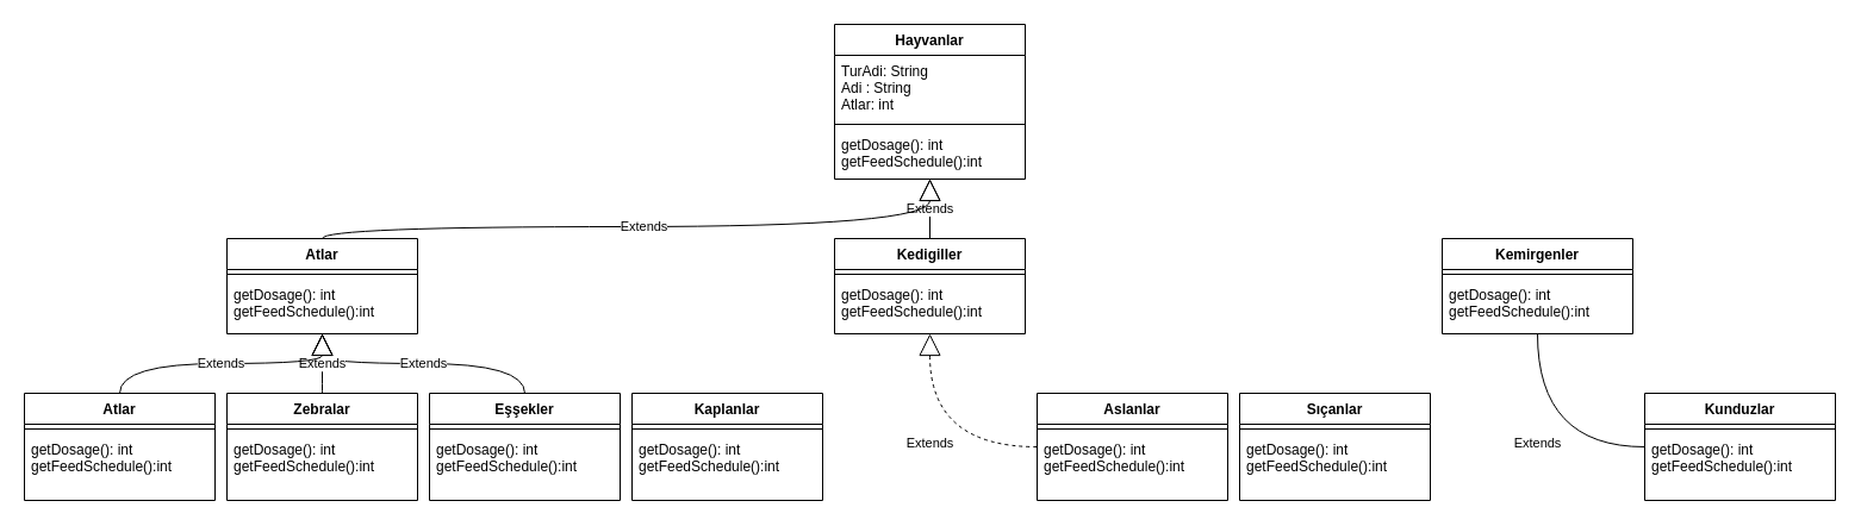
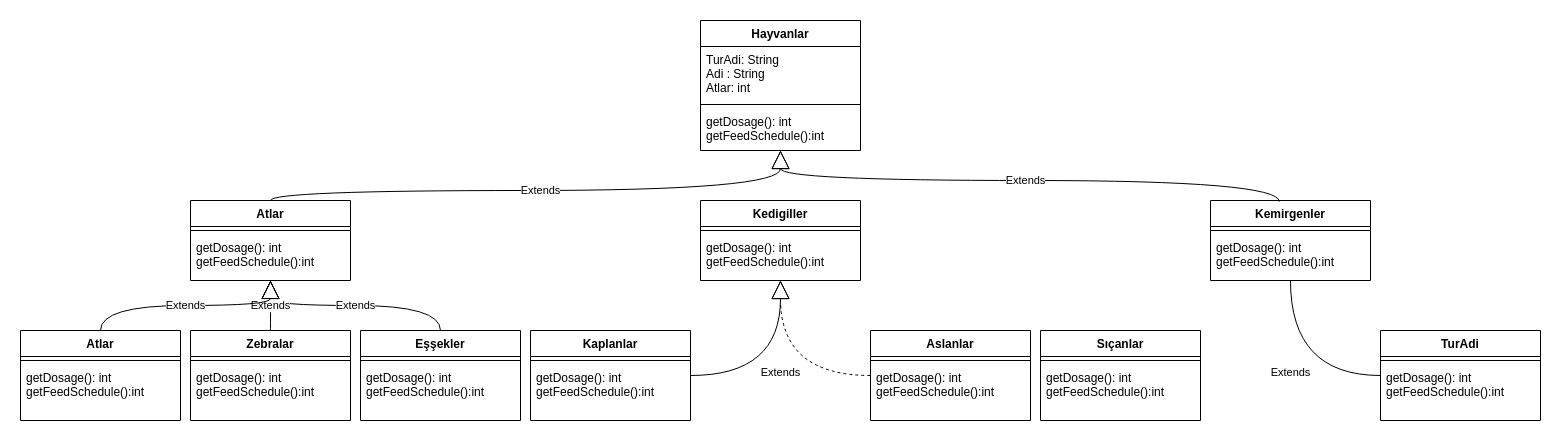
+ <mxCell id="44" value="Extends" style="endArrow=block;endSize=16;endFill=0;html=1;rounded=0;curved=1;edgeStyle=orthogonalEdgeStyle;exitX=0.43;exitY=0.014;exitDx=0;exitDy=0;exitPerimeter=0;" edge="1" parent="1" source="27" target="2"><mxGeometry width="160" relative="1" as="geometry"><mxPoint x="880" y="385" as="sourcePoint" /><mxPoint x="790" y="290" as="targetPoint" /><Array as="points"><mxPoint x="1279" y="180" /><mxPoint x="780" y="180" /></Array></mxGeometry></mxCell>
- <mxCell id="36" value="Extends" style="endArrow=block;endSize=16;endFill=0;html=1;rounded=0;exitX=0.5;exitY=0;exitDx=0;exitDy=0;" edge="1" parent="1" source="18" target="2"><mxGeometry width="160" relative="1" as="geometry"><mxPoint x="790" y="260" as="sourcePoint" /><mxPoint x="950" y="260" as="targetPoint" /></mxGeometry></mxCell>
- <mxCell id="30" value="Kunduzlar&#10;" style="swimlane;fontStyle=1;align=center;verticalAlign=top;childLayout=stackLayout;horizontal=1;startSize=26;horizontalStack=0;resizeParent=1;resizeParentMax=0;resizeLast=0;collapsible=1;marginBottom=0;" vertex="1" parent="1"><mxGeometry x="1380" y="330" width="160" height="90" as="geometry" /></mxCell>
+ <mxCell id="30" value="TurAdi&#10;" style="swimlane;fontStyle=1;align=center;verticalAlign=top;childLayout=stackLayout;horizontal=1;startSize=26;horizontalStack=0;resizeParent=1;resizeParentMax=0;resizeLast=0;collapsible=1;marginBottom=0;" vertex="1" parent="1"><mxGeometry x="1380" y="330" width="160" height="90" as="geometry" /></mxCell>
+ <mxCell id="39" value="Extends" style="endArrow=block;endSize=16;endFill=0;html=1;rounded=0;curved=1;edgeStyle=orthogonalEdgeStyle;" edge="1" parent="1" source="24" target="18"><mxGeometry width="160" relative="1" as="geometry"><mxPoint x="630" y="350" as="sourcePoint" /><mxPoint x="800" y="300" as="targetPoint" /></mxGeometry></mxCell>
